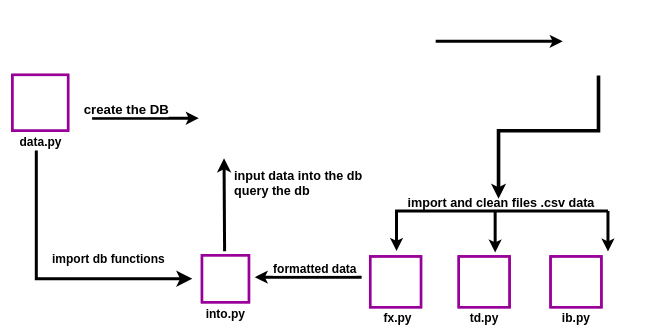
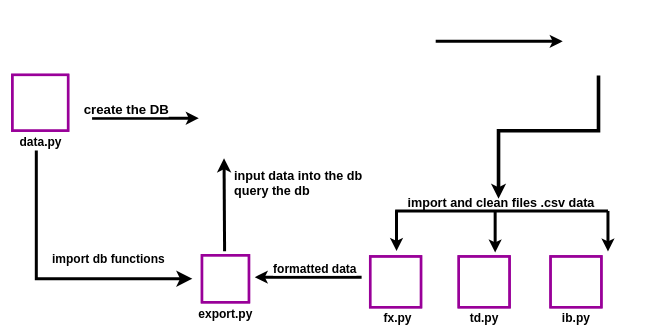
- <mxCell id="10" value="into.py" style="shape=image;html=1;verticalAlign=top;verticalLabelPosition=bottom;labelBackgroundColor=#ffffff;imageAspect=0;aspect=fixed;image=https://cdn1.iconfinder.com/data/icons/DarkGlass_Reworked/128x128/mimetypes/source_py.png;imageBorder=#990099;strokeWidth=4;imageBackground=default;rounded=0;fontStyle=1;fontSize=20;" parent="9" vertex="1"><mxGeometry y="161.558" width="78.334" height="78.334" as="geometry" /></mxCell>
+ <mxCell id="10" value="export.py" style="shape=image;html=1;verticalAlign=top;verticalLabelPosition=bottom;labelBackgroundColor=#ffffff;imageAspect=0;aspect=fixed;image=https://cdn1.iconfinder.com/data/icons/DarkGlass_Reworked/128x128/mimetypes/source_py.png;imageBorder=#990099;strokeWidth=4;imageBackground=default;rounded=0;fontStyle=1;fontSize=20;" parent="9" vertex="1"><mxGeometry y="161.558" width="78.334" height="78.334" as="geometry" /></mxCell>
